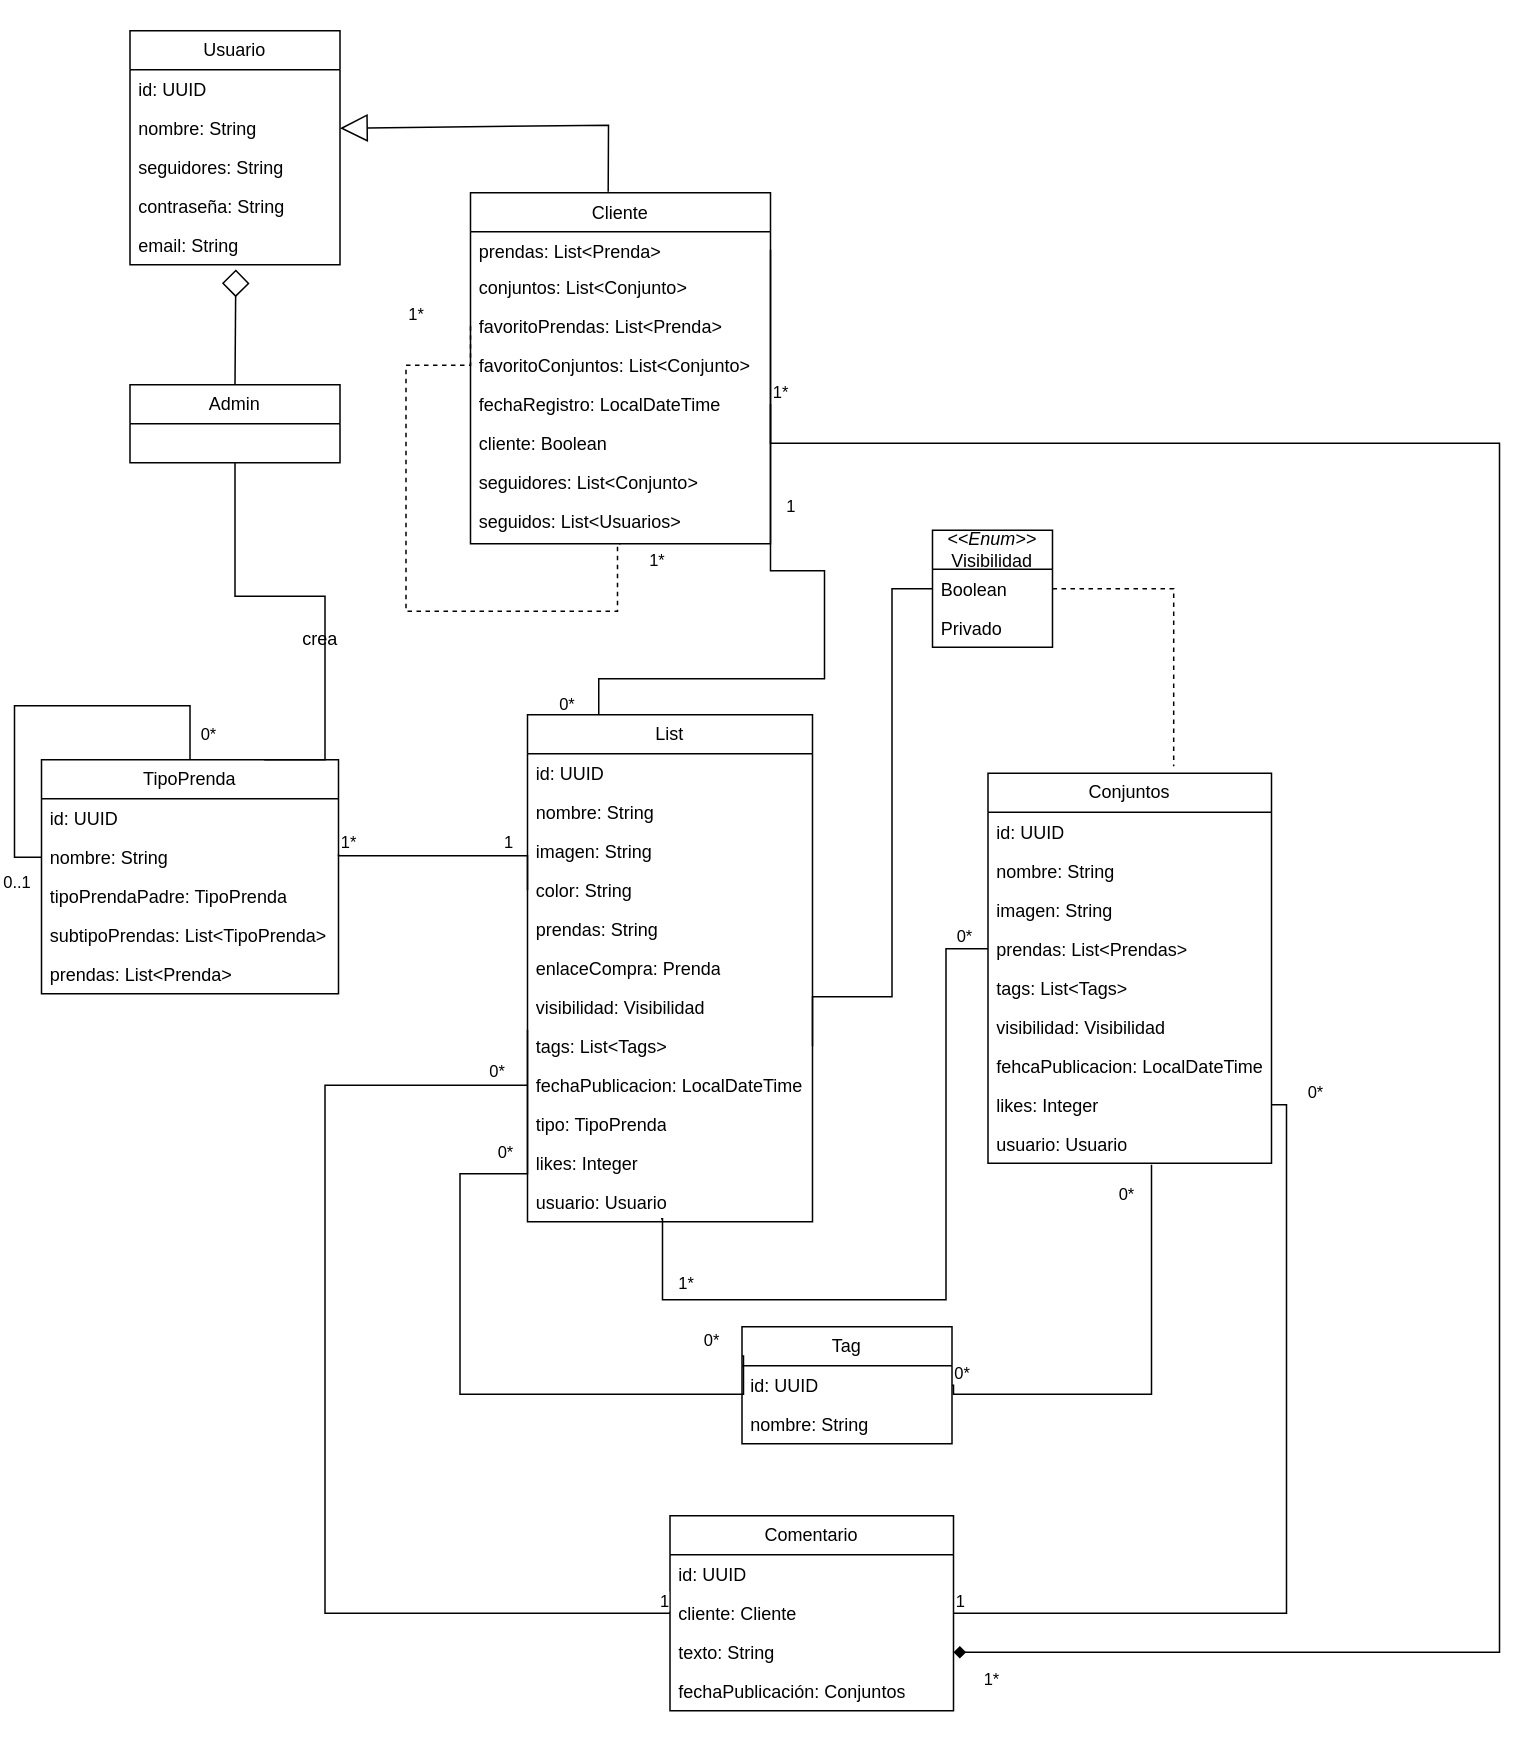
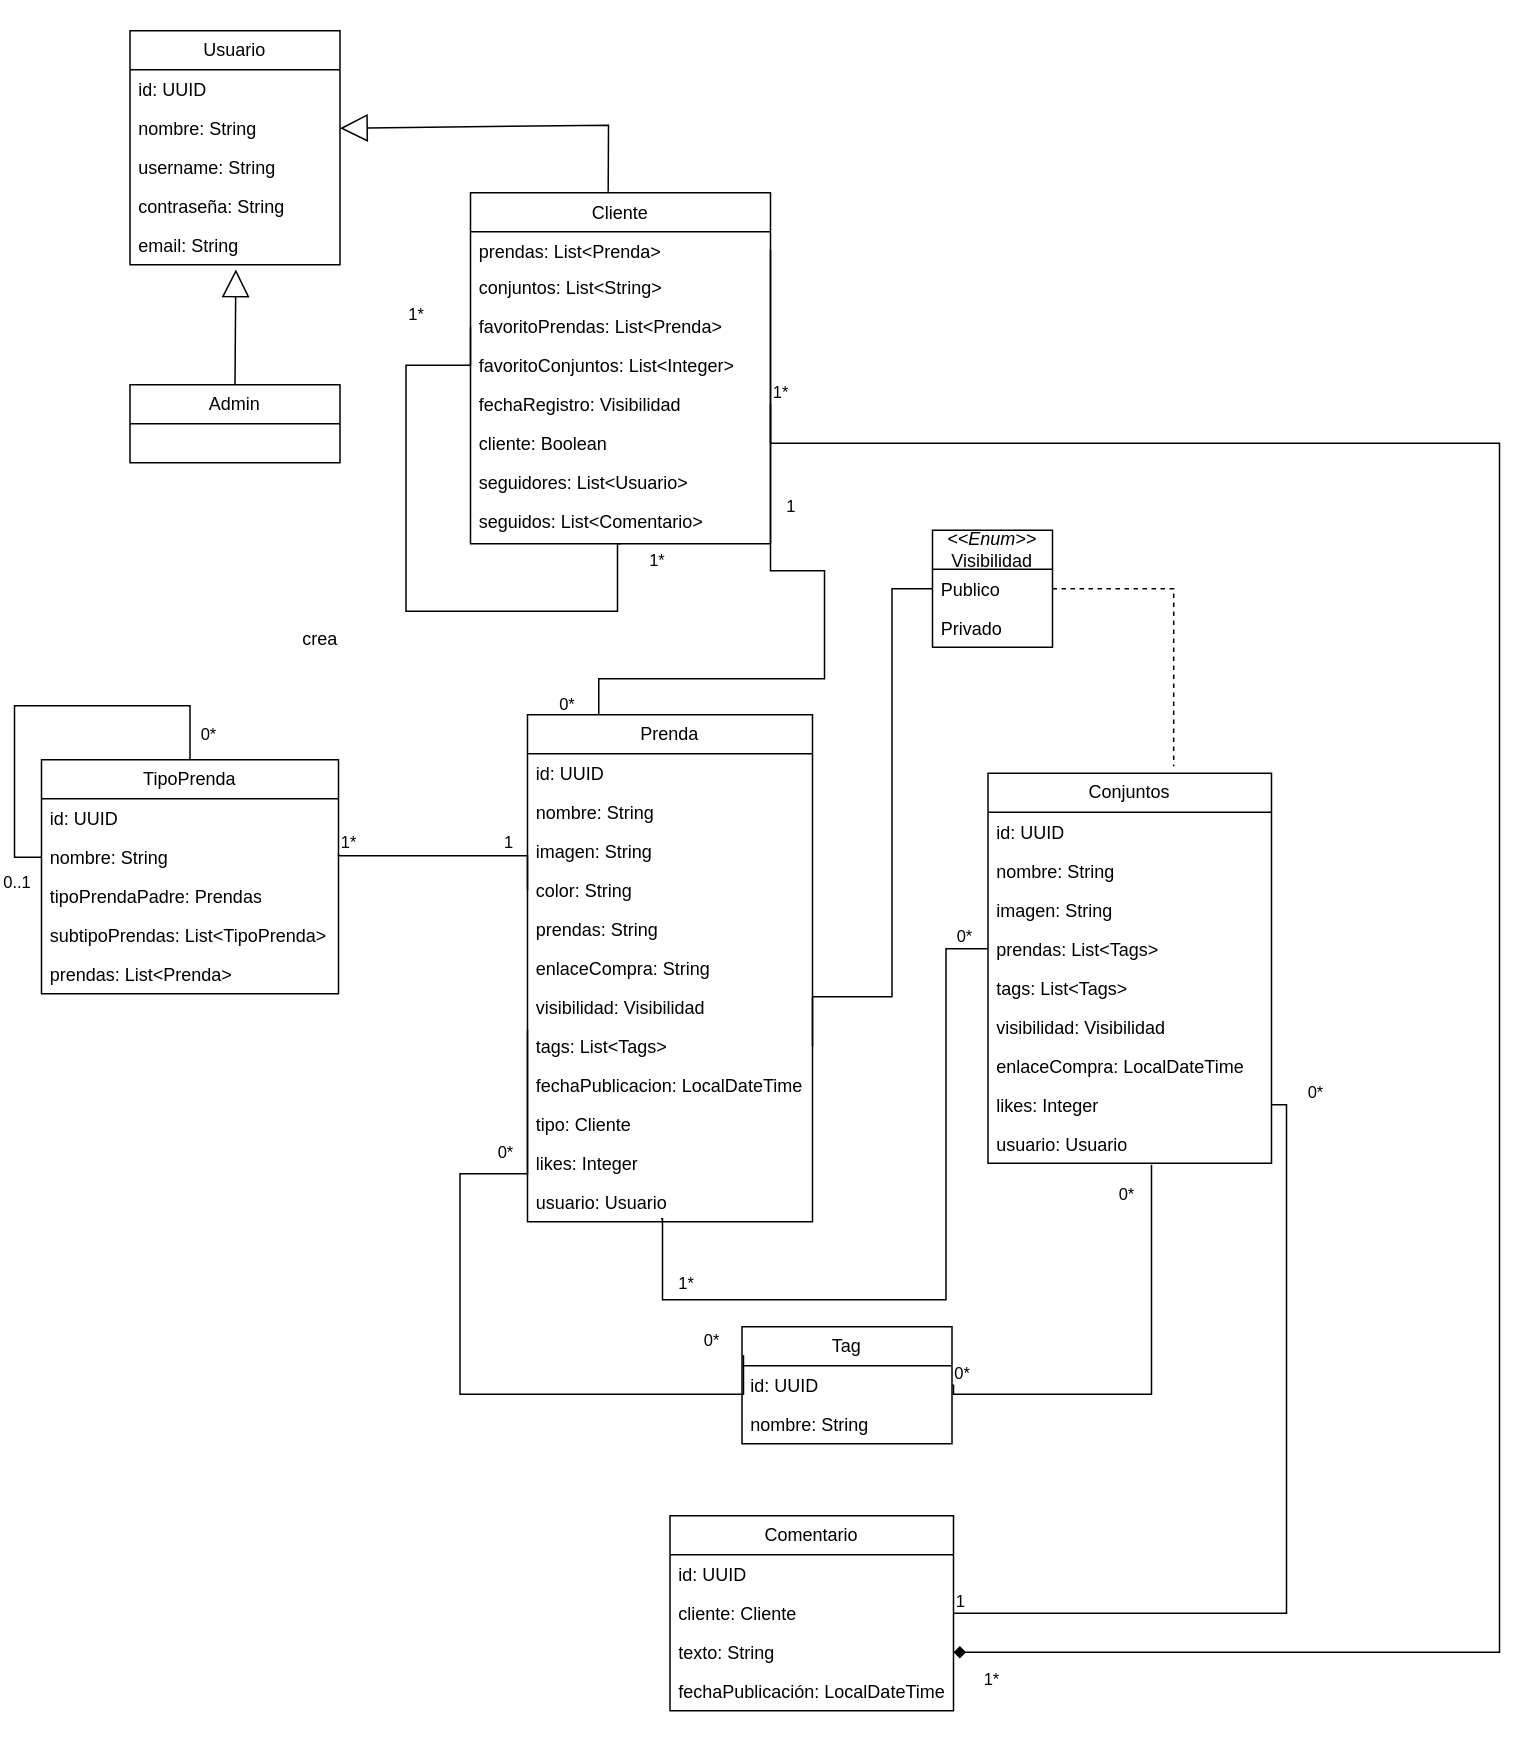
- <mxCell id="36" value="seguidores: String" style="text;align=left;verticalAlign=top;spacingLeft=4;spacingRight=4;overflow=hidden;rotatable=0;points=[[0,0.5],[1,0.5]];portConstraint=eastwest;rounded=0;shadow=0;html=0;" parent="33" vertex="1"><mxGeometry y="78" width="140" height="26" as="geometry" /></mxCell>
+ <mxCell id="36" value="username: String" style="text;align=left;verticalAlign=top;spacingLeft=4;spacingRight=4;overflow=hidden;rotatable=0;points=[[0,0.5],[1,0.5]];portConstraint=eastwest;rounded=0;shadow=0;html=0;" parent="33" vertex="1"><mxGeometry y="78" width="140" height="26" as="geometry" /></mxCell>
- <mxCell id="4" value="conjuntos: List&amp;lt;Conjunto&amp;gt;" style="text;strokeColor=none;fillColor=none;align=left;verticalAlign=top;spacingLeft=4;spacingRight=4;overflow=hidden;rotatable=0;points=[[0,0.5],[1,0.5]];portConstraint=eastwest;whiteSpace=wrap;html=1;" parent="2" vertex="1"><mxGeometry y="50" width="200" height="26" as="geometry" /></mxCell>
+ <mxCell id="4" value="conjuntos: List&amp;lt;String&amp;gt;" style="text;strokeColor=none;fillColor=none;align=left;verticalAlign=top;spacingLeft=4;spacingRight=4;overflow=hidden;rotatable=0;points=[[0,0.5],[1,0.5]];portConstraint=eastwest;whiteSpace=wrap;html=1;" parent="2" vertex="1"><mxGeometry y="50" width="200" height="26" as="geometry" /></mxCell>
- <mxCell id="40" value="" style="endArrow=diamond;endSize=16;endFill=0;html=1;rounded=0;exitX=0.5;exitY=0;exitDx=0;exitDy=0;entryX=0.504;entryY=1.122;entryDx=0;entryDy=0;entryPerimeter=0;" parent="1" source="39" target="38" edge="1"><mxGeometry width="160" relative="1" as="geometry"><mxPoint x="227" y="182" as="sourcePoint" /><mxPoint x="387" y="182" as="targetPoint" /></mxGeometry></mxCell>
+ <mxCell id="40" value="" style="endArrow=block;endSize=16;endFill=0;html=1;rounded=0;exitX=0.5;exitY=0;exitDx=0;exitDy=0;entryX=0.504;entryY=1.122;entryDx=0;entryDy=0;entryPerimeter=0;" parent="1" source="39" target="38" edge="1"><mxGeometry width="160" relative="1" as="geometry"><mxPoint x="227" y="182" as="sourcePoint" /><mxPoint x="387" y="182" as="targetPoint" /></mxGeometry></mxCell>
- <mxCell id="6" value="favoritoConjuntos: List&amp;lt;Conjunto&amp;gt;" style="text;strokeColor=none;fillColor=none;align=left;verticalAlign=top;spacingLeft=4;spacingRight=4;overflow=hidden;rotatable=0;points=[[0,0.5],[1,0.5]];portConstraint=eastwest;whiteSpace=wrap;html=1;" parent="2" vertex="1"><mxGeometry y="102" width="200" height="26" as="geometry" /></mxCell>
+ <mxCell id="6" value="favoritoConjuntos: List&amp;lt;Integer&amp;gt;" style="text;strokeColor=none;fillColor=none;align=left;verticalAlign=top;spacingLeft=4;spacingRight=4;overflow=hidden;rotatable=0;points=[[0,0.5],[1,0.5]];portConstraint=eastwest;whiteSpace=wrap;html=1;" parent="2" vertex="1"><mxGeometry y="102" width="200" height="26" as="geometry" /></mxCell>
- <mxCell id="7" value="fechaRegistro: LocalDateTime" style="text;strokeColor=none;fillColor=none;align=left;verticalAlign=top;spacingLeft=4;spacingRight=4;overflow=hidden;rotatable=0;points=[[0,0.5],[1,0.5]];portConstraint=eastwest;whiteSpace=wrap;html=1;" parent="2" vertex="1"><mxGeometry y="128" width="200" height="26" as="geometry" /></mxCell>
+ <mxCell id="7" value="fechaRegistro: Visibilidad" style="text;strokeColor=none;fillColor=none;align=left;verticalAlign=top;spacingLeft=4;spacingRight=4;overflow=hidden;rotatable=0;points=[[0,0.5],[1,0.5]];portConstraint=eastwest;whiteSpace=wrap;html=1;" parent="2" vertex="1"><mxGeometry y="128" width="200" height="26" as="geometry" /></mxCell>
- <mxCell id="9" value="seguidores: List&amp;lt;Conjunto&amp;gt;" style="text;strokeColor=none;fillColor=none;align=left;verticalAlign=top;spacingLeft=4;spacingRight=4;overflow=hidden;rotatable=0;points=[[0,0.5],[1,0.5]];portConstraint=eastwest;whiteSpace=wrap;html=1;" parent="2" vertex="1"><mxGeometry y="180" width="200" height="26" as="geometry" /></mxCell>
+ <mxCell id="9" value="seguidores: List&amp;lt;Usuario&amp;gt;" style="text;strokeColor=none;fillColor=none;align=left;verticalAlign=top;spacingLeft=4;spacingRight=4;overflow=hidden;rotatable=0;points=[[0,0.5],[1,0.5]];portConstraint=eastwest;whiteSpace=wrap;html=1;" parent="2" vertex="1"><mxGeometry y="180" width="200" height="26" as="geometry" /></mxCell>
- <mxCell id="10" value="seguidos: List&amp;lt;Usuarios&amp;gt;" style="text;strokeColor=none;fillColor=none;align=left;verticalAlign=top;spacingLeft=4;spacingRight=4;overflow=hidden;rotatable=0;points=[[0,0.5],[1,0.5]];portConstraint=eastwest;whiteSpace=wrap;html=1;" parent="2" vertex="1"><mxGeometry y="206" width="200" height="26" as="geometry" /></mxCell>
+ <mxCell id="10" value="seguidos: List&amp;lt;Comentario&amp;gt;" style="text;strokeColor=none;fillColor=none;align=left;verticalAlign=top;spacingLeft=4;spacingRight=4;overflow=hidden;rotatable=0;points=[[0,0.5],[1,0.5]];portConstraint=eastwest;whiteSpace=wrap;html=1;" parent="2" vertex="1"><mxGeometry y="206" width="200" height="26" as="geometry" /></mxCell>
- <mxCell id="28" value="Boolean" style="text;strokeColor=none;fillColor=none;align=left;verticalAlign=top;spacingLeft=4;spacingRight=4;overflow=hidden;rotatable=0;points=[[0,0.5],[1,0.5]];portConstraint=eastwest;whiteSpace=wrap;html=1;" parent="27" vertex="1"><mxGeometry y="26" width="80" height="26" as="geometry" /></mxCell>
+ <mxCell id="28" value="Publico" style="text;strokeColor=none;fillColor=none;align=left;verticalAlign=top;spacingLeft=4;spacingRight=4;overflow=hidden;rotatable=0;points=[[0,0.5],[1,0.5]];portConstraint=eastwest;whiteSpace=wrap;html=1;" parent="27" vertex="1"><mxGeometry y="26" width="80" height="26" as="geometry" /></mxCell>
- <mxCell id="11" value="" style="endArrow=none;html=1;edgeStyle=orthogonalEdgeStyle;rounded=0;exitX=0;exitY=0.5;exitDx=0;exitDy=0;entryX=0.5;entryY=1;entryDx=0;entryDy=0;dashed=1;" parent="2" source="5" target="2" edge="1"><mxGeometry relative="1" as="geometry"><mxPoint x="-142" y="279" as="sourcePoint" /><mxPoint x="98" y="261" as="targetPoint" /><Array as="points"><mxPoint y="115" /><mxPoint x="-43" y="115" /><mxPoint x="-43" y="279" /><mxPoint x="98" y="279" /><mxPoint x="98" y="234" /></Array></mxGeometry></mxCell>
+ <mxCell id="11" value="" style="endArrow=none;html=1;edgeStyle=orthogonalEdgeStyle;rounded=0;exitX=0;exitY=0.5;exitDx=0;exitDy=0;entryX=0.5;entryY=1;entryDx=0;entryDy=0;" parent="2" source="5" target="2" edge="1"><mxGeometry relative="1" as="geometry"><mxPoint x="-142" y="279" as="sourcePoint" /><mxPoint x="98" y="261" as="targetPoint" /><Array as="points"><mxPoint y="115" /><mxPoint x="-43" y="115" /><mxPoint x="-43" y="279" /><mxPoint x="98" y="279" /><mxPoint x="98" y="234" /></Array></mxGeometry></mxCell>
- <mxCell id="92" value="" style="endArrow=none;html=1;edgeStyle=orthogonalEdgeStyle;rounded=0;exitX=0.5;exitY=1;exitDx=0;exitDy=0;entryX=0.75;entryY=0;entryDx=0;entryDy=0;" edge="1" parent="1" source="39" target="66"><mxGeometry relative="1" as="geometry"><mxPoint x="299" y="389" as="sourcePoint" /><mxPoint x="459" y="389" as="targetPoint" /><Array as="points"><mxPoint x="149" y="397" /><mxPoint x="209" y="397" /><mxPoint x="209" y="506" /></Array></mxGeometry></mxCell>
- <mxCell id="14" value="List" style="swimlane;fontStyle=0;childLayout=stackLayout;horizontal=1;startSize=26;fillColor=none;horizontalStack=0;resizeParent=1;resizeParentMax=0;resizeLast=0;collapsible=1;marginBottom=0;whiteSpace=wrap;html=1;" parent="1" vertex="1"><mxGeometry x="344" y="476" width="190" height="338" as="geometry" /></mxCell>
+ <mxCell id="14" value="Prenda" style="swimlane;fontStyle=0;childLayout=stackLayout;horizontal=1;startSize=26;fillColor=none;horizontalStack=0;resizeParent=1;resizeParentMax=0;resizeLast=0;collapsible=1;marginBottom=0;whiteSpace=wrap;html=1;" parent="1" vertex="1"><mxGeometry x="344" y="476" width="190" height="338" as="geometry" /></mxCell>
- <mxCell id="69" value="tipoPrendaPadre: TipoPrenda" style="text;strokeColor=none;fillColor=none;align=left;verticalAlign=top;spacingLeft=4;spacingRight=4;overflow=hidden;rotatable=0;points=[[0,0.5],[1,0.5]];portConstraint=eastwest;whiteSpace=wrap;html=1;" parent="66" vertex="1"><mxGeometry y="78" width="198" height="26" as="geometry" /></mxCell>
+ <mxCell id="69" value="tipoPrendaPadre: Prendas" style="text;strokeColor=none;fillColor=none;align=left;verticalAlign=top;spacingLeft=4;spacingRight=4;overflow=hidden;rotatable=0;points=[[0,0.5],[1,0.5]];portConstraint=eastwest;whiteSpace=wrap;html=1;" parent="66" vertex="1"><mxGeometry y="78" width="198" height="26" as="geometry" /></mxCell>
- <mxCell id="46" value="prendas: List&amp;lt;Prendas&amp;gt;" style="text;strokeColor=none;fillColor=none;align=left;verticalAlign=top;spacingLeft=4;spacingRight=4;overflow=hidden;rotatable=0;points=[[0,0.5],[1,0.5]];portConstraint=eastwest;whiteSpace=wrap;html=1;" parent="42" vertex="1"><mxGeometry y="104" width="189" height="26" as="geometry" /></mxCell>
+ <mxCell id="46" value="prendas: List&amp;lt;Tags&amp;gt;" style="text;strokeColor=none;fillColor=none;align=left;verticalAlign=top;spacingLeft=4;spacingRight=4;overflow=hidden;rotatable=0;points=[[0,0.5],[1,0.5]];portConstraint=eastwest;whiteSpace=wrap;html=1;" parent="42" vertex="1"><mxGeometry y="104" width="189" height="26" as="geometry" /></mxCell>
- <mxCell id="20" value="enlaceCompra: Prenda" style="text;strokeColor=none;fillColor=none;align=left;verticalAlign=top;spacingLeft=4;spacingRight=4;overflow=hidden;rotatable=0;points=[[0,0.5],[1,0.5]];portConstraint=eastwest;whiteSpace=wrap;html=1;" parent="14" vertex="1"><mxGeometry y="156" width="190" height="26" as="geometry" /></mxCell>
+ <mxCell id="20" value="enlaceCompra: String" style="text;strokeColor=none;fillColor=none;align=left;verticalAlign=top;spacingLeft=4;spacingRight=4;overflow=hidden;rotatable=0;points=[[0,0.5],[1,0.5]];portConstraint=eastwest;whiteSpace=wrap;html=1;" parent="14" vertex="1"><mxGeometry y="156" width="190" height="26" as="geometry" /></mxCell>
- <mxCell id="49" value="fehcaPublicacion: LocalDateTime" style="text;strokeColor=none;fillColor=none;align=left;verticalAlign=top;spacingLeft=4;spacingRight=4;overflow=hidden;rotatable=0;points=[[0,0.5],[1,0.5]];portConstraint=eastwest;whiteSpace=wrap;html=1;" parent="42" vertex="1"><mxGeometry y="182" width="189" height="26" as="geometry" /></mxCell>
+ <mxCell id="49" value="enlaceCompra: LocalDateTime" style="text;strokeColor=none;fillColor=none;align=left;verticalAlign=top;spacingLeft=4;spacingRight=4;overflow=hidden;rotatable=0;points=[[0,0.5],[1,0.5]];portConstraint=eastwest;whiteSpace=wrap;html=1;" parent="42" vertex="1"><mxGeometry y="182" width="189" height="26" as="geometry" /></mxCell>
- <mxCell id="24" value="tipo: TipoPrenda" style="text;strokeColor=none;fillColor=none;align=left;verticalAlign=top;spacingLeft=4;spacingRight=4;overflow=hidden;rotatable=0;points=[[0,0.5],[1,0.5]];portConstraint=eastwest;whiteSpace=wrap;html=1;" parent="14" vertex="1"><mxGeometry y="260" width="190" height="26" as="geometry" /></mxCell>
+ <mxCell id="24" value="tipo: Cliente" style="text;strokeColor=none;fillColor=none;align=left;verticalAlign=top;spacingLeft=4;spacingRight=4;overflow=hidden;rotatable=0;points=[[0,0.5],[1,0.5]];portConstraint=eastwest;whiteSpace=wrap;html=1;" parent="14" vertex="1"><mxGeometry y="260" width="190" height="26" as="geometry" /></mxCell>
- <mxCell id="83" value="" style="endArrow=none;html=1;edgeStyle=orthogonalEdgeStyle;rounded=0;entryX=0;entryY=0.5;entryDx=0;entryDy=0;exitX=0;exitY=0.5;exitDx=0;exitDy=0;" parent="1" source="23" target="80" edge="1"><mxGeometry relative="1" as="geometry"><mxPoint x="335" y="857" as="sourcePoint" /><mxPoint x="495" y="857" as="targetPoint" /><Array as="points"><mxPoint x="209" y="723" /><mxPoint x="209" y="1075" /></Array></mxGeometry></mxCell>
- <mxCell id="84" value="0*" style="edgeLabel;resizable=0;html=1;align=left;verticalAlign=bottom;" parent="83" connectable="0" vertex="1"><mxGeometry x="-1" relative="1" as="geometry"><mxPoint x="-27" y="-1" as="offset" /></mxGeometry></mxCell>
- <mxCell id="85" value="1" style="edgeLabel;resizable=0;html=1;align=right;verticalAlign=bottom;" parent="83" connectable="0" vertex="1"><mxGeometry x="1" relative="1" as="geometry" /></mxCell>
- <mxCell id="82" value="fechaPublicación: Conjuntos" style="text;strokeColor=none;fillColor=none;align=left;verticalAlign=top;spacingLeft=4;spacingRight=4;overflow=hidden;rotatable=0;points=[[0,0.5],[1,0.5]];portConstraint=eastwest;whiteSpace=wrap;html=1;" parent="78" vertex="1"><mxGeometry y="104" width="189" height="26" as="geometry" /></mxCell>
+ <mxCell id="82" value="fechaPublicación: LocalDateTime" style="text;strokeColor=none;fillColor=none;align=left;verticalAlign=top;spacingLeft=4;spacingRight=4;overflow=hidden;rotatable=0;points=[[0,0.5],[1,0.5]];portConstraint=eastwest;whiteSpace=wrap;html=1;" parent="78" vertex="1"><mxGeometry y="104" width="189" height="26" as="geometry" /></mxCell>
